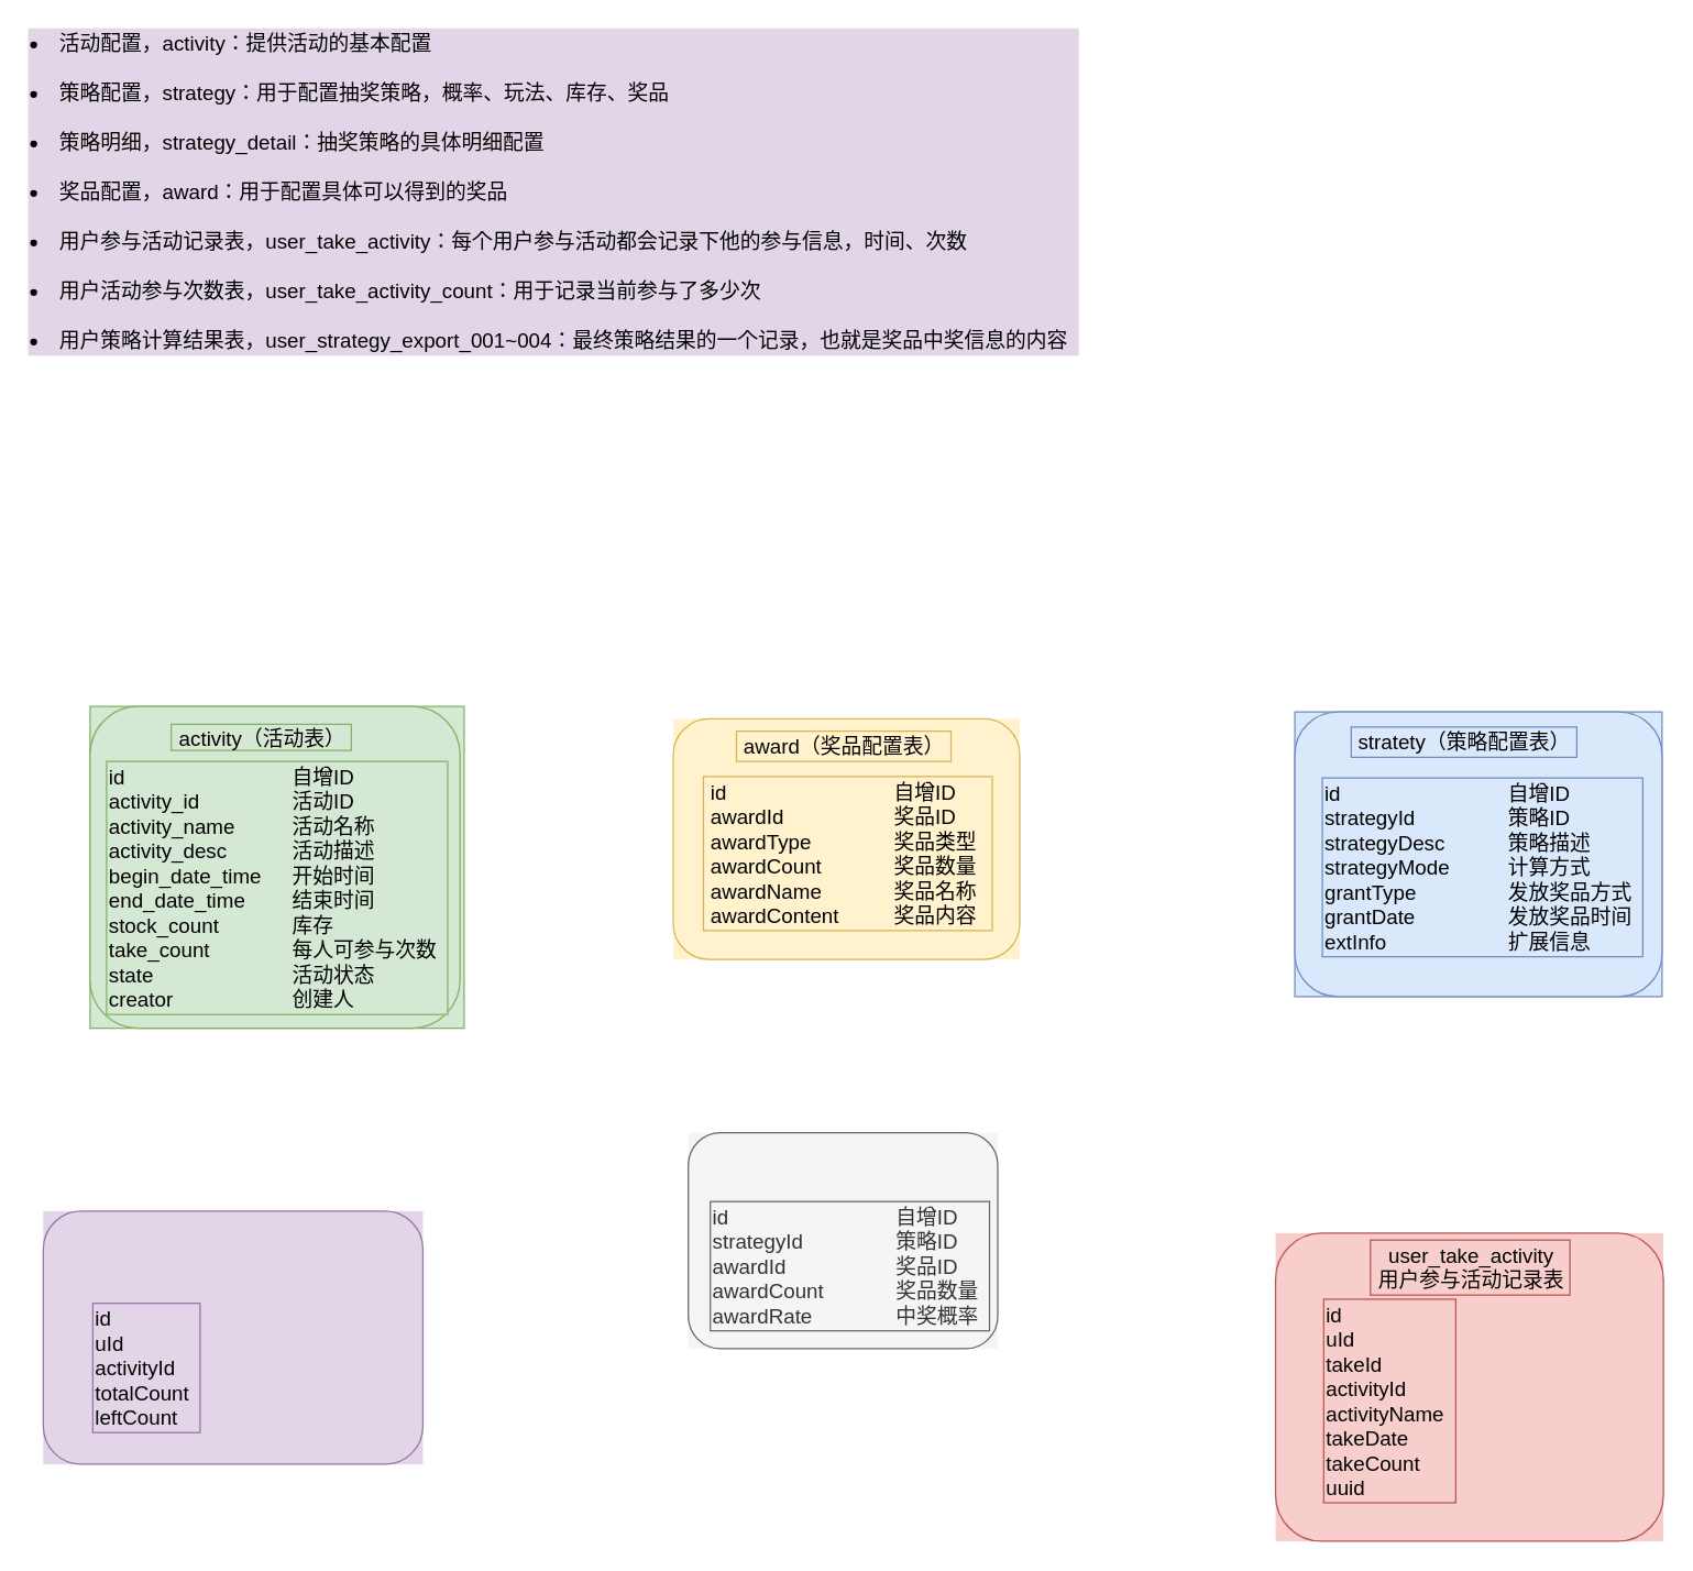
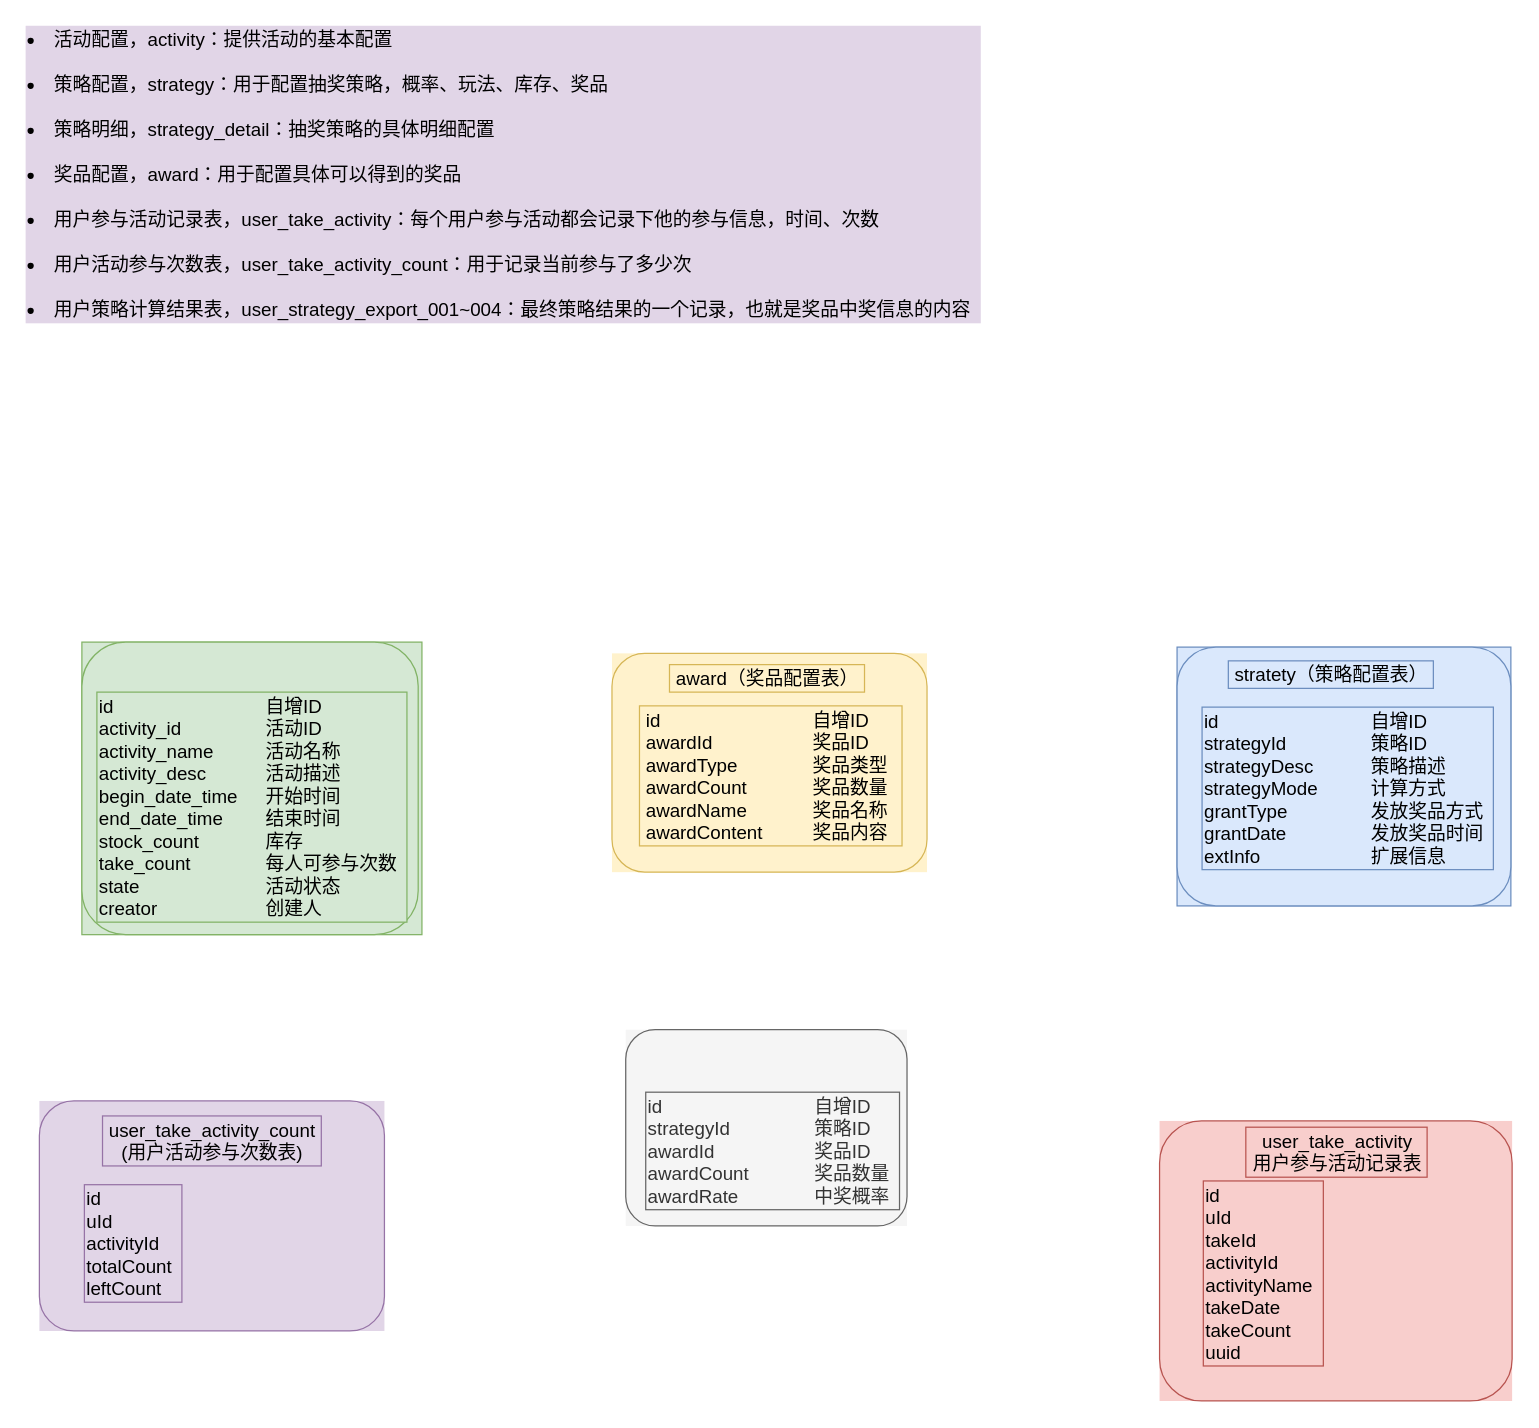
- <mxCell id="13" value="&lt;font style=&quot;font-size: 15px&quot;&gt;activity（活动表）&lt;/font&gt;" style="text;html=1;align=center;verticalAlign=middle;resizable=0;points=[];autosize=1;strokeColor=#82b366;fillColor=#d5e8d4;" vertex="1" parent="10"><mxGeometry x="59" y="13" width="131" height="19" as="geometry" /></mxCell>
+ <mxCell id="26" value="user_take_activity_count&lt;br&gt;(用户活动参与次数表)" style="text;html=1;align=center;verticalAlign=middle;resizable=0;points=[];autosize=1;strokeColor=#9673a6;fillColor=#e1d5e7;fontSize=15;" vertex="1" parent="24"><mxGeometry x="50.5" y="12" width="175" height="40" as="geometry" /></mxCell>
